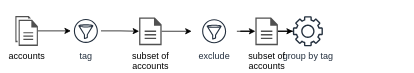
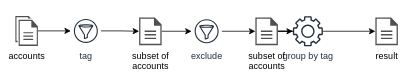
- <mxCell id="5" value="exclude" style="sketch=0;outlineConnect=0;fontColor=#232F3E;gradientColor=none;strokeColor=#232F3E;fillColor=#ffffff;dashed=0;verticalLabelPosition=bottom;verticalAlign=top;align=center;html=1;fontSize=12;fontStyle=0;aspect=fixed;shape=mxgraph.aws4.resourceIcon;resIcon=mxgraph.aws4.filtering_rule;" vertex="1" parent="1"><mxGeometry x="255" y="21" width="60" height="40" as="geometry" /></mxCell>
+ <mxCell id="5" value="exclude" style="sketch=0;outlineConnect=0;fontColor=#232F3E;gradientColor=none;strokeColor=#232F3E;fillColor=#ffffff;dashed=0;verticalLabelPosition=bottom;verticalAlign=top;align=center;html=1;fontSize=12;fontStyle=0;aspect=fixed;shape=mxgraph.aws4.resourceIcon;resIcon=mxgraph.aws4.filtering_rule;" vertex="1" parent="1"><mxGeometry x="255" y="21" width="40" height="40" as="geometry" /></mxCell>
+ <mxCell id="11" style="edgeStyle=orthogonalEdgeStyle;rounded=0;orthogonalLoop=1;jettySize=auto;html=1;" edge="1" parent="1" source="12" target="10"><mxGeometry relative="1" as="geometry" /></mxCell>
+ <mxCell id="10" value="result" style="sketch=0;pointerEvents=1;shadow=0;dashed=0;html=1;strokeColor=none;fillColor=#505050;labelPosition=center;verticalLabelPosition=bottom;verticalAlign=top;outlineConnect=0;align=center;shape=mxgraph.office.concepts.document;" vertex="1" parent="1"><mxGeometry x="500" y="22.5" width="30" height="37" as="geometry" /></mxCell>
